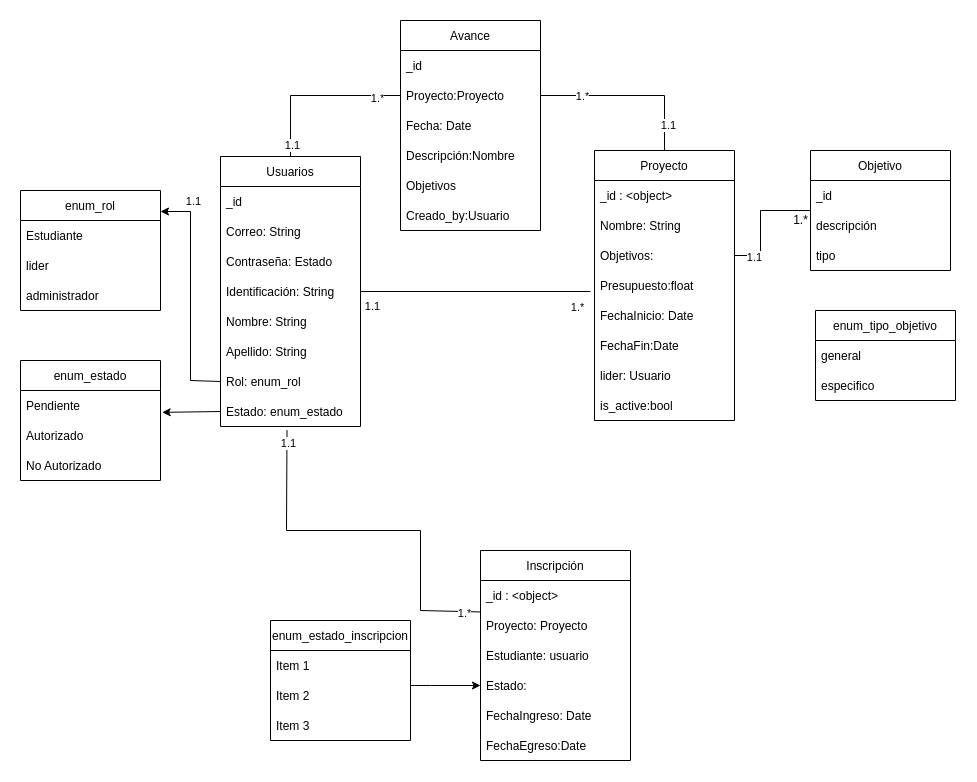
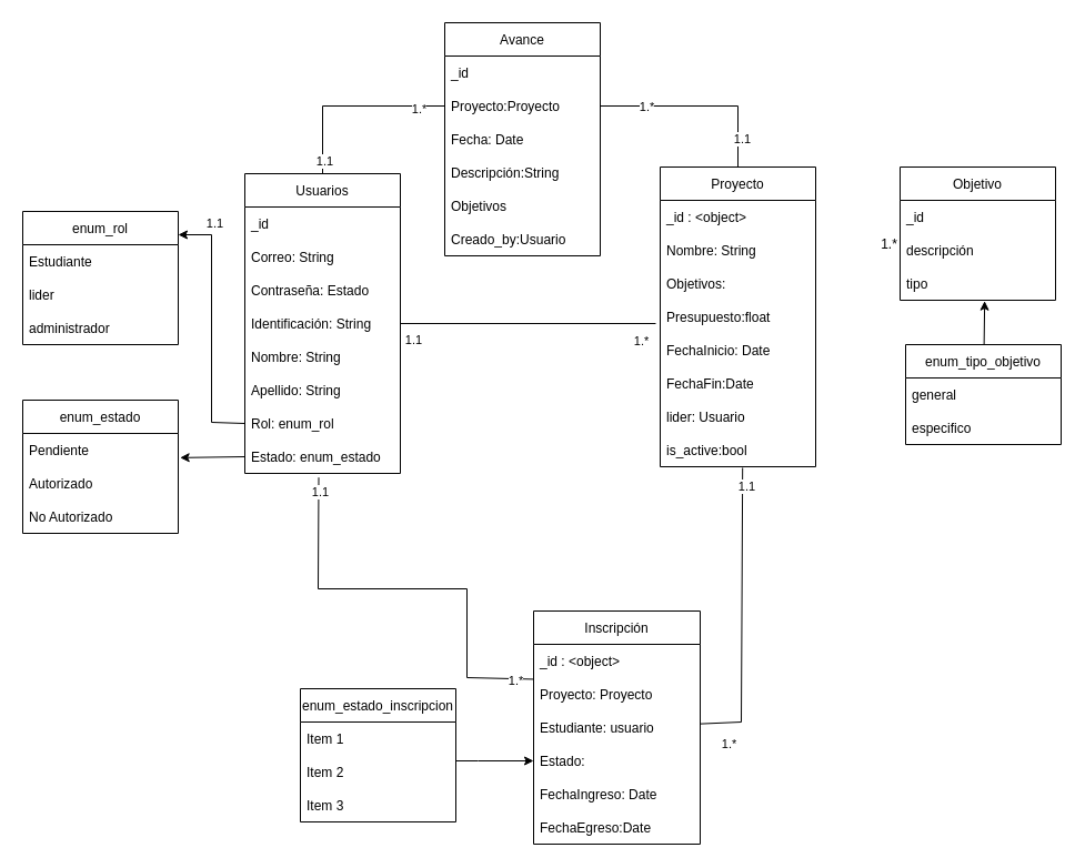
- <mxCell id="66" value="Descripción:Nombre" style="text;strokeColor=none;fillColor=none;align=left;verticalAlign=middle;spacingLeft=4;spacingRight=4;overflow=hidden;points=[[0,0.5],[1,0.5]];portConstraint=eastwest;rotatable=0;" vertex="1" parent="62"><mxGeometry y="120" width="140" height="30" as="geometry" /></mxCell>
+ <mxCell id="66" value="Descripción:String" style="text;strokeColor=none;fillColor=none;align=left;verticalAlign=middle;spacingLeft=4;spacingRight=4;overflow=hidden;points=[[0,0.5],[1,0.5]];portConstraint=eastwest;rotatable=0;" vertex="1" parent="62"><mxGeometry y="120" width="140" height="30" as="geometry" /></mxCell>
- <mxCell id="38" style="edgeStyle=none;rounded=0;orthogonalLoop=1;jettySize=auto;html=1;exitX=1;exitY=0.5;exitDx=0;exitDy=0;endArrow=none;endFill=0;" edge="1" parent="1" source="28" target="34"><mxGeometry relative="1" as="geometry"><Array as="points"><mxPoint x="760" y="255" /><mxPoint x="760" y="210" /></Array></mxGeometry></mxCell>
- <mxCell id="39" value="1.1" style="edgeLabel;html=1;align=center;verticalAlign=middle;resizable=0;points=[];" vertex="1" connectable="0" parent="38"><mxGeometry x="-0.681" y="-1" relative="1" as="geometry"><mxPoint as="offset" /></mxGeometry></mxCell>
+ <mxCell id="41" style="edgeStyle=none;rounded=0;orthogonalLoop=1;jettySize=auto;html=1;entryX=0.544;entryY=1.024;entryDx=0;entryDy=0;entryPerimeter=0;endArrow=classic;endFill=1;" edge="1" parent="1" source="42" target="37"><mxGeometry relative="1" as="geometry" /></mxCell>
+ <mxCell id="45" value="1.*" style="edgeStyle=none;rounded=0;orthogonalLoop=1;jettySize=auto;html=1;endArrow=none;endFill=0;entryX=0.53;entryY=1.033;entryDx=0;entryDy=0;entryPerimeter=0;" edge="1" parent="1" source="50" target="33"><mxGeometry x="-0.812" y="-19" relative="1" as="geometry"><mxPoint x="667" y="430" as="targetPoint" /><Array as="points"><mxPoint x="667" y="650" /></Array><mxPoint as="offset" /></mxGeometry></mxCell>
+ <mxCell id="46" value="1.1" style="edgeLabel;html=1;align=center;verticalAlign=middle;resizable=0;points=[];" vertex="1" connectable="0" parent="45"><mxGeometry x="0.881" y="-3" relative="1" as="geometry"><mxPoint as="offset" /></mxGeometry></mxCell>
